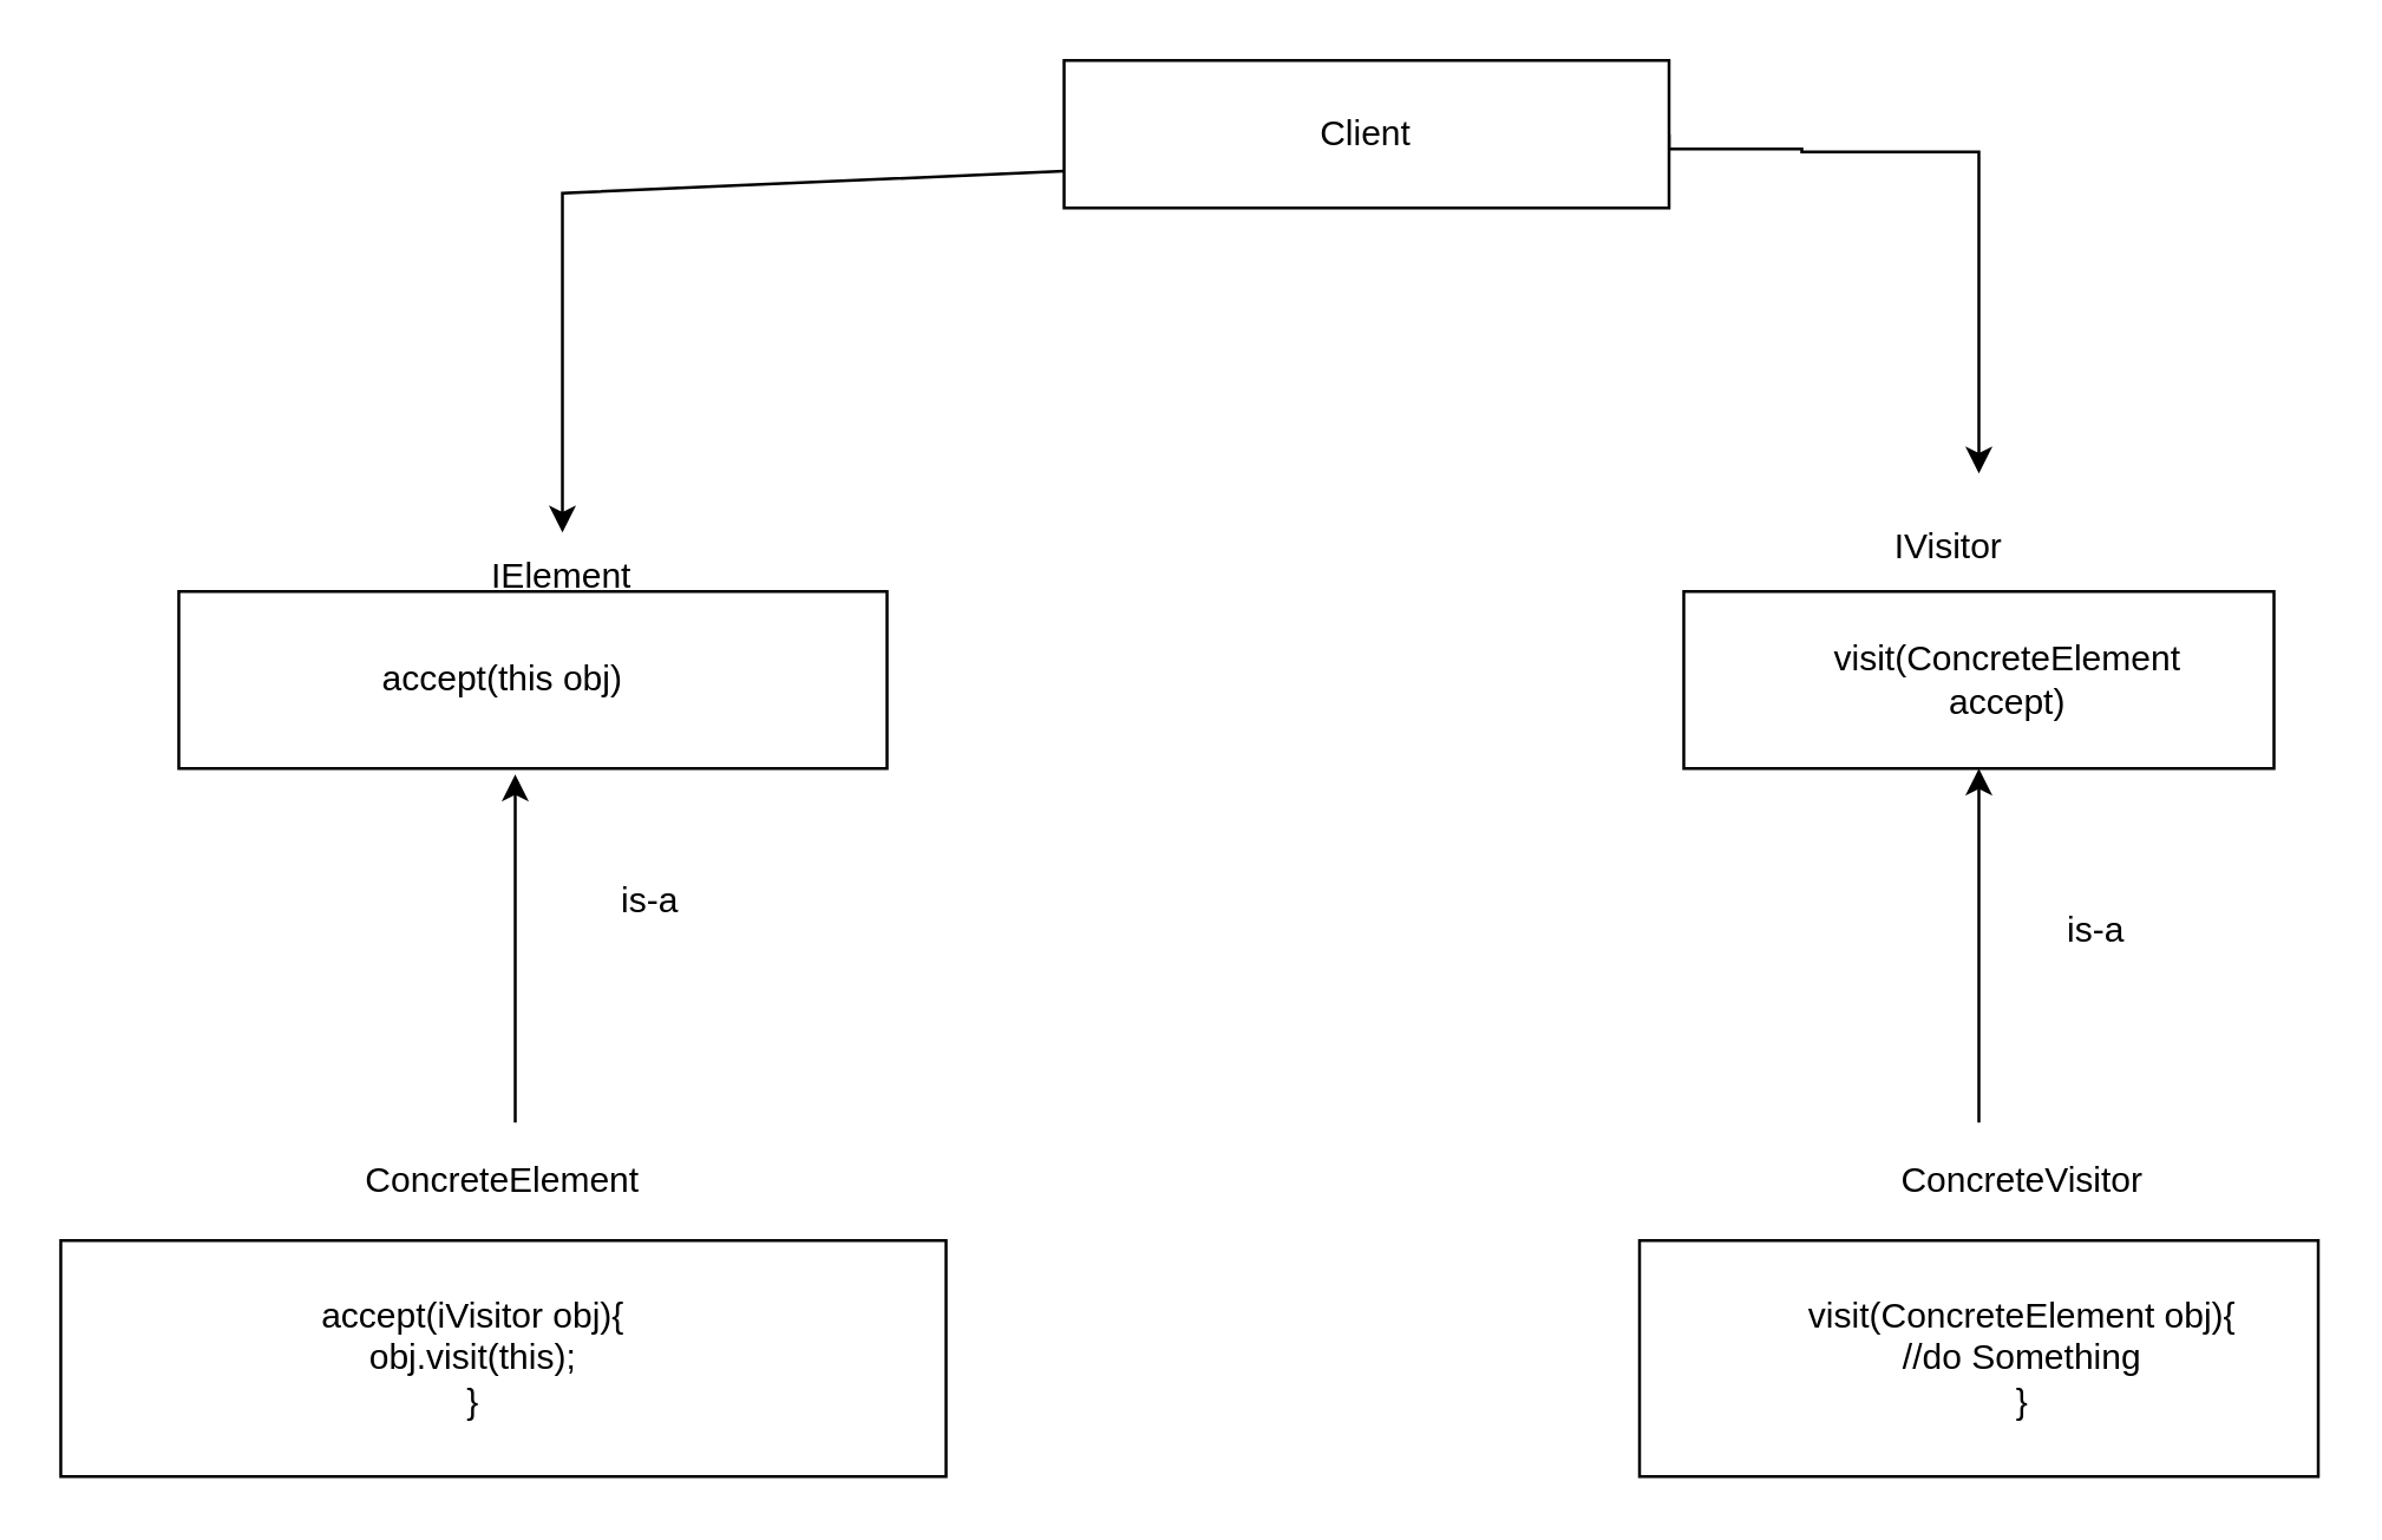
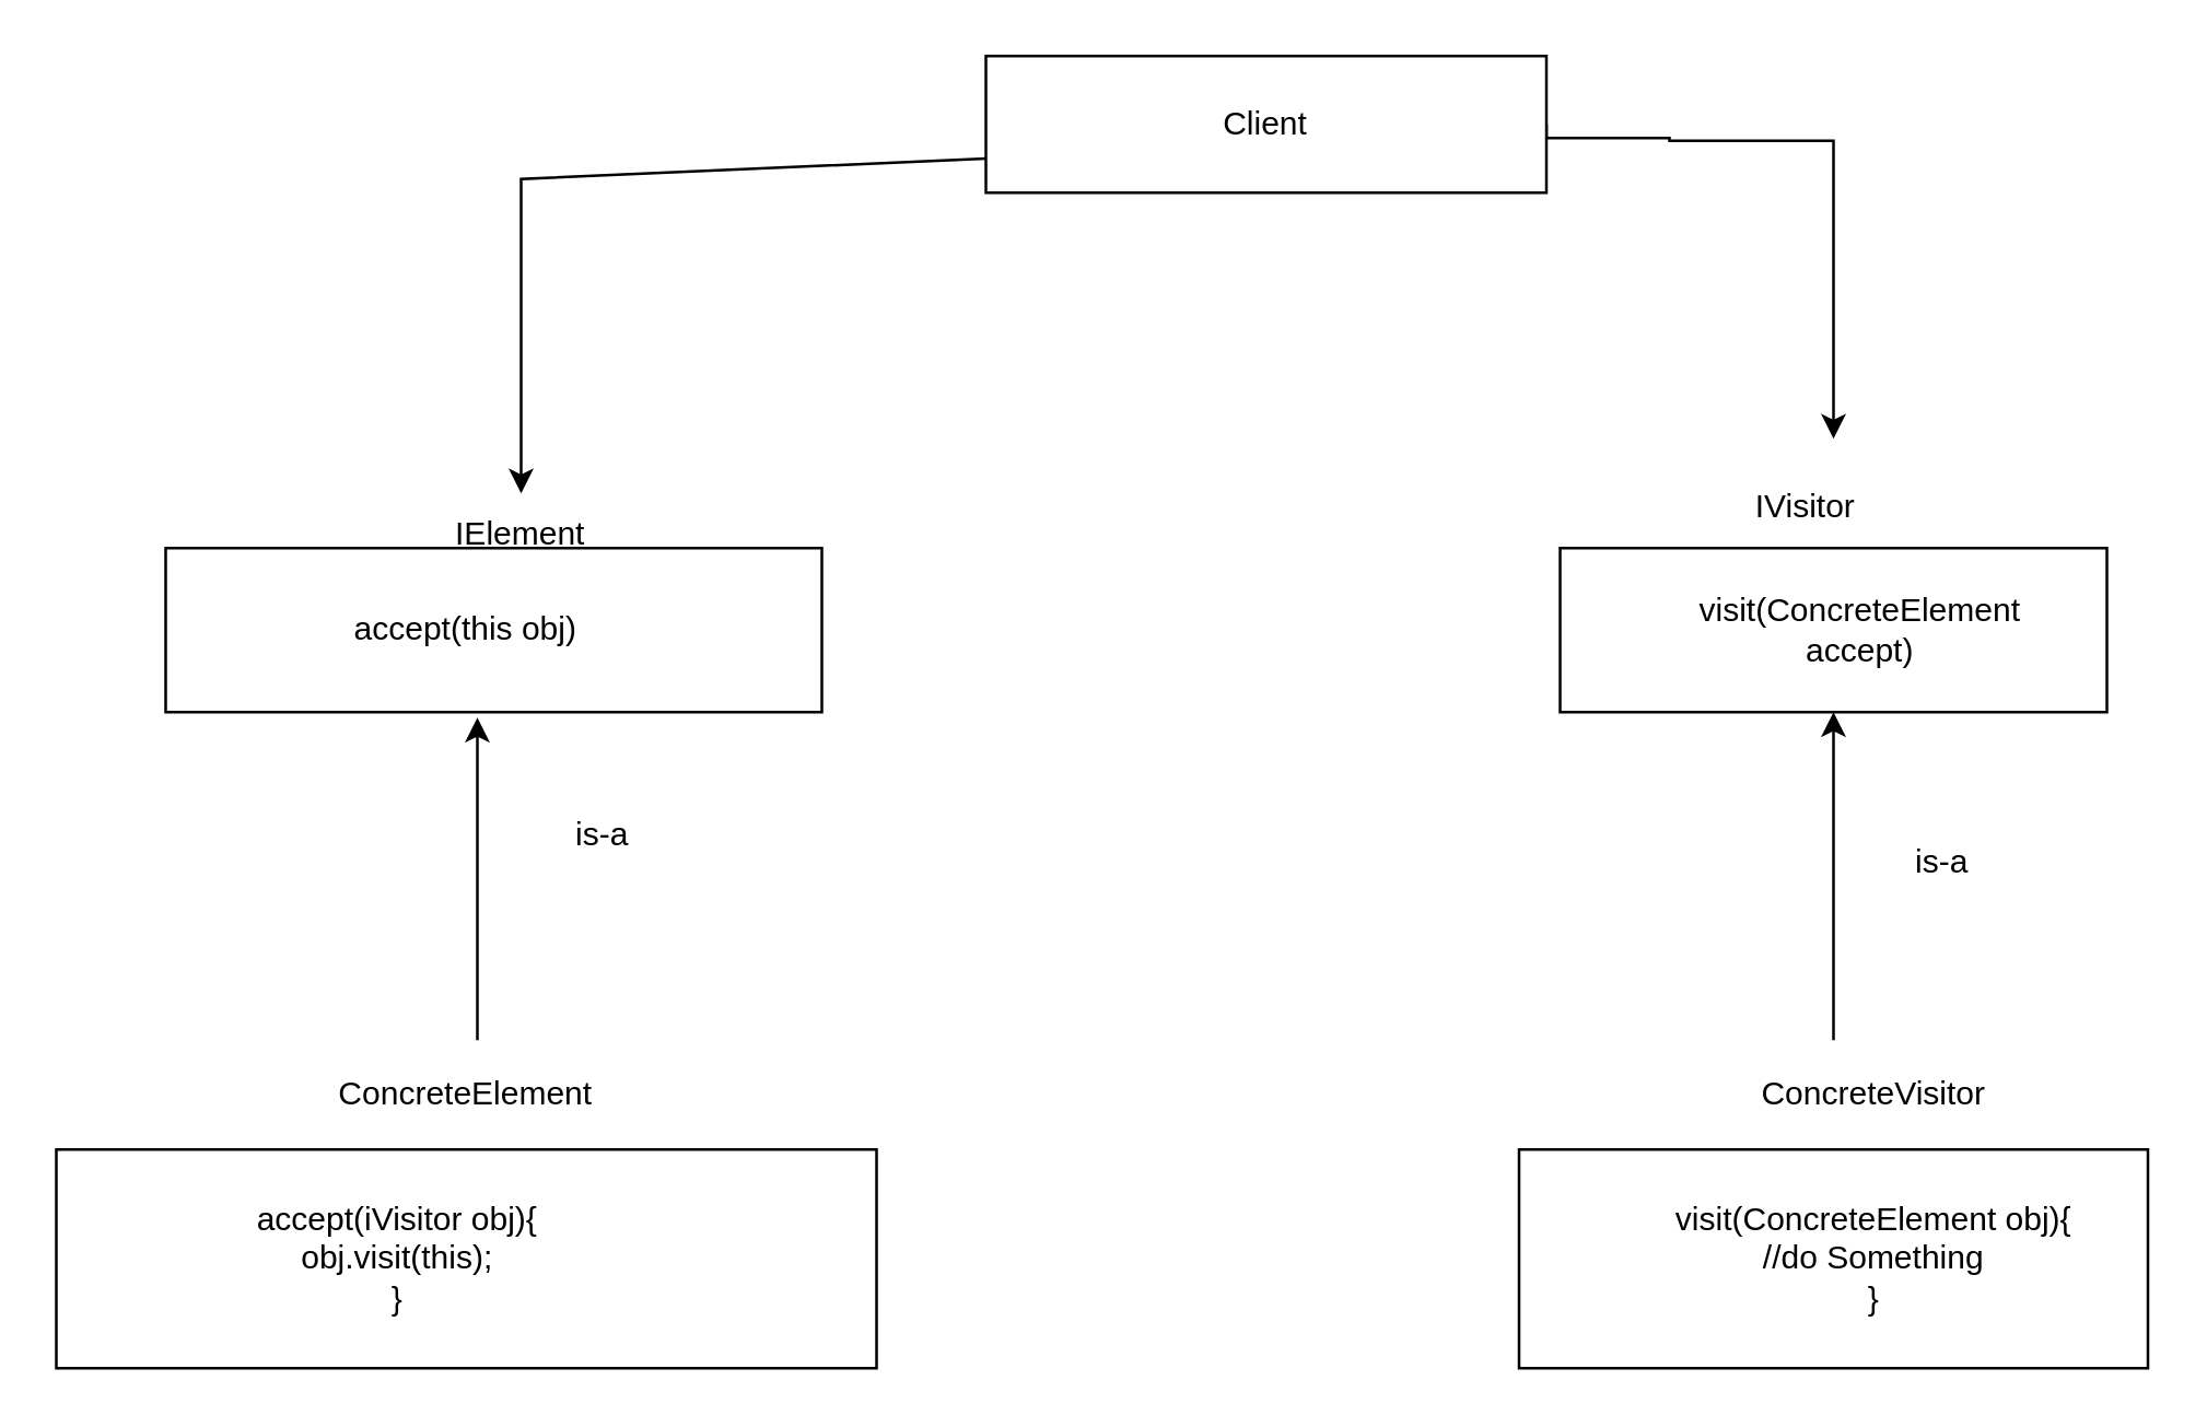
- <mxCell id="19" value="accept(iVisitor obj){&lt;br&gt;obj.visit(this);&lt;br&gt;}" style="text;html=1;align=center;verticalAlign=middle;whiteSpace=wrap;rounded=0;" vertex="1" parent="1"><mxGeometry x="40" y="430" width="240" height="60" as="geometry" /></mxCell>
+ <mxCell id="19" value="accept(iVisitor obj){&lt;br&gt;obj.visit(this);&lt;br&gt;}" style="text;html=1;align=center;verticalAlign=middle;whiteSpace=wrap;rounded=0;" vertex="1" parent="1"><mxGeometry x="25" y="430" width="240" height="60" as="geometry" /></mxCell>
